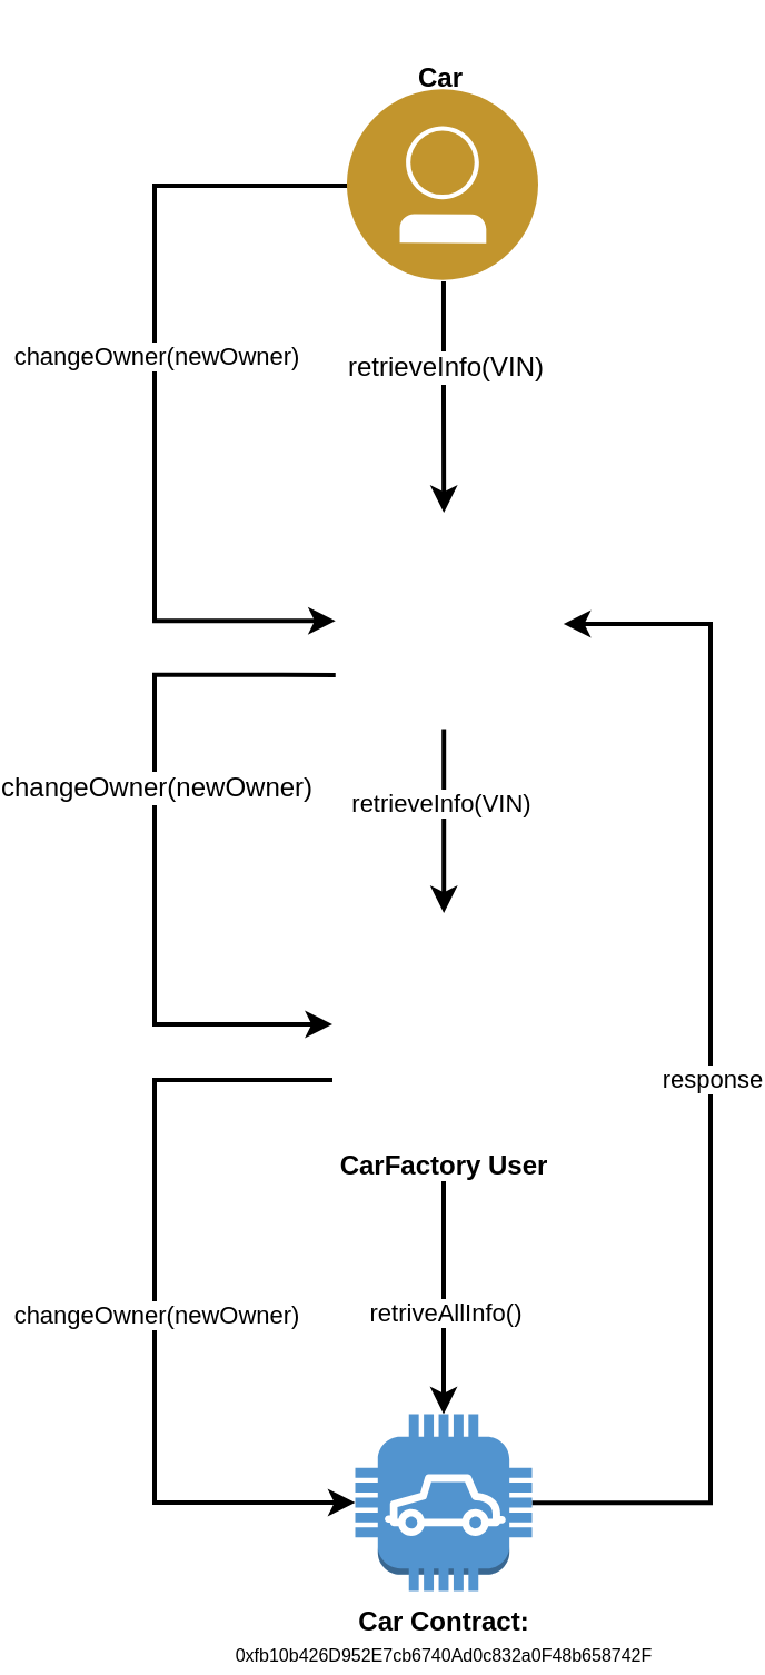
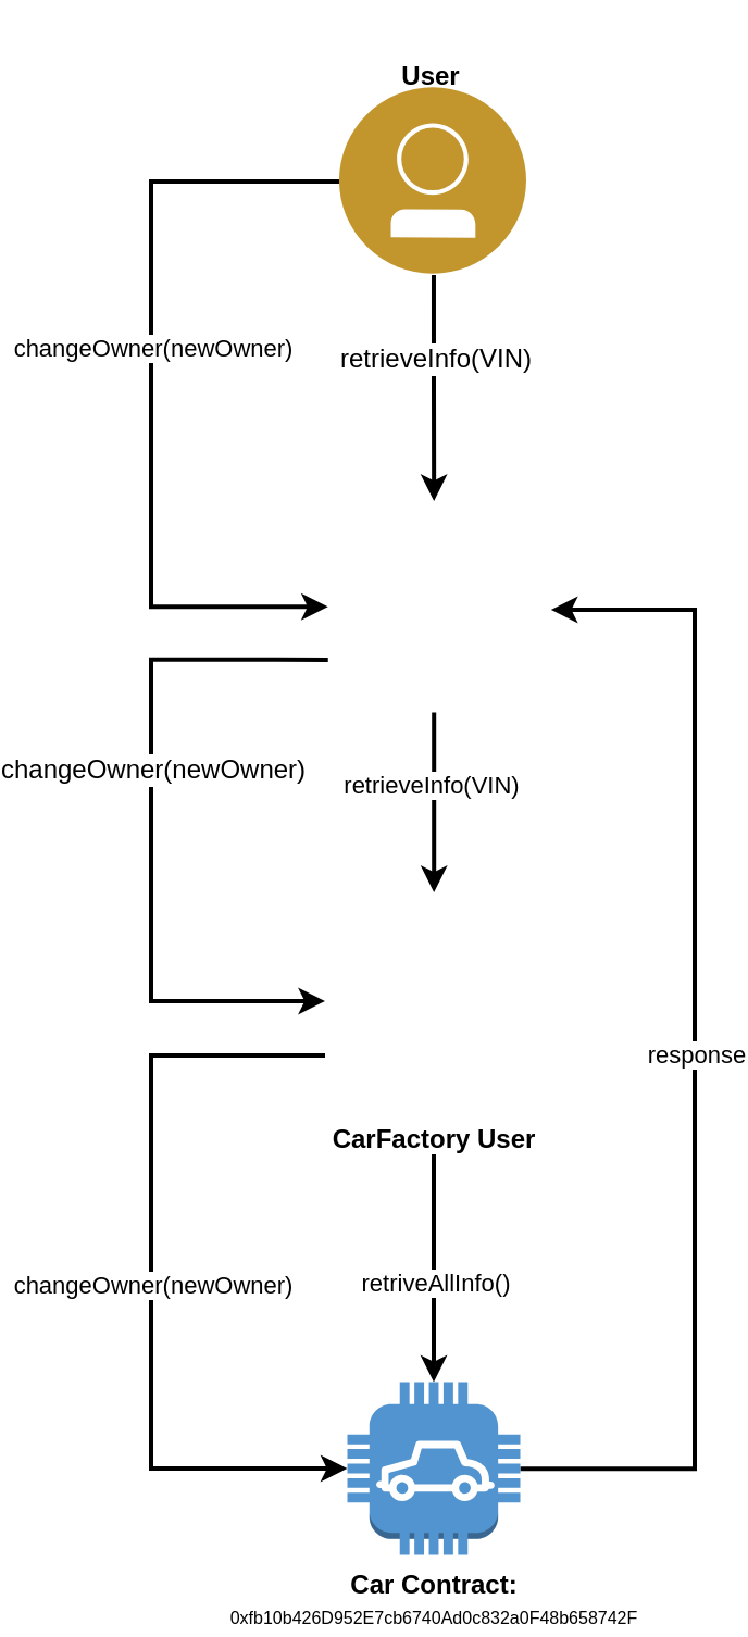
- <mxCell id="21" value="&lt;b&gt;Car&lt;/b&gt;" style="text;html=1;strokeColor=none;fillColor=none;align=center;verticalAlign=middle;whiteSpace=wrap;rounded=0;" vertex="1" parent="1"><mxGeometry x="118.62" y="20" width="60" height="30" as="geometry" /></mxCell>
+ <mxCell id="21" value="&lt;b&gt;User&lt;/b&gt;" style="text;html=1;strokeColor=none;fillColor=none;align=center;verticalAlign=middle;whiteSpace=wrap;rounded=0;" vertex="1" parent="1"><mxGeometry x="118.62" y="20" width="60" height="30" as="geometry" /></mxCell>
